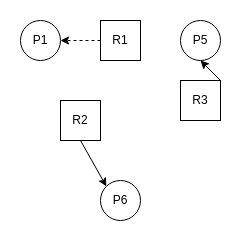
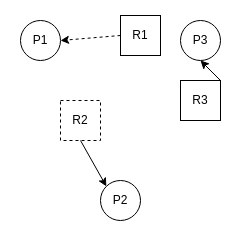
- <mxCell id="3" value="R1" style="whiteSpace=wrap;html=1;aspect=fixed;" vertex="1" parent="1"><mxGeometry x="100" y="20" width="40" height="40" as="geometry" /></mxCell>
+ <mxCell id="3" value="R1" style="whiteSpace=wrap;html=1;aspect=fixed;" vertex="1" parent="1"><mxGeometry x="120" y="15" width="40" height="40" as="geometry" /></mxCell>
- <mxCell id="4" value="P5" style="ellipse;whiteSpace=wrap;html=1;aspect=fixed;" vertex="1" parent="1"><mxGeometry x="180" y="20" width="40" height="40" as="geometry" /></mxCell>
+ <mxCell id="4" value="P3" style="ellipse;whiteSpace=wrap;html=1;aspect=fixed;" vertex="1" parent="1"><mxGeometry x="180" y="20" width="40" height="40" as="geometry" /></mxCell>
- <mxCell id="6" value="R2" style="whiteSpace=wrap;html=1;aspect=fixed;" vertex="1" parent="1"><mxGeometry x="60" y="100" width="40" height="40" as="geometry" /></mxCell>
+ <mxCell id="6" value="R2" style="whiteSpace=wrap;html=1;aspect=fixed;dashed=1;" vertex="1" parent="1"><mxGeometry x="60" y="100" width="40" height="40" as="geometry" /></mxCell>
- <mxCell id="7" value="P6" style="ellipse;whiteSpace=wrap;html=1;aspect=fixed;" vertex="1" parent="1"><mxGeometry x="100" y="180" width="40" height="40" as="geometry" /></mxCell>
+ <mxCell id="7" value="P2" style="ellipse;whiteSpace=wrap;html=1;aspect=fixed;" vertex="1" parent="1"><mxGeometry x="100" y="180" width="40" height="40" as="geometry" /></mxCell>
